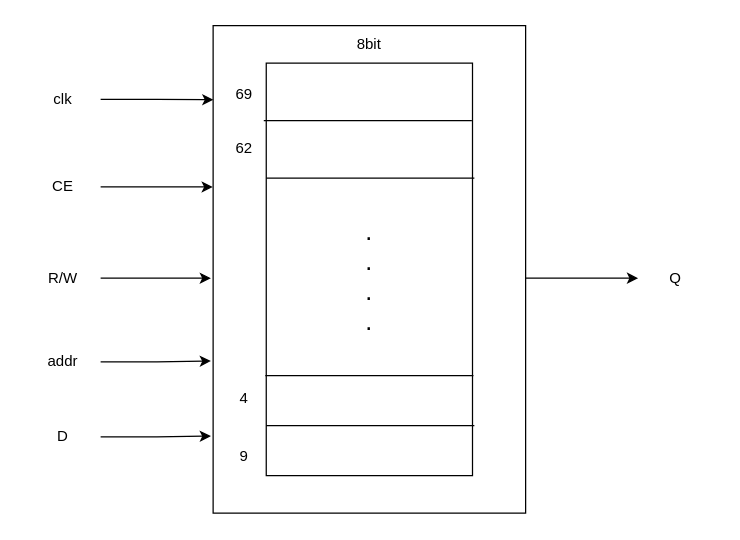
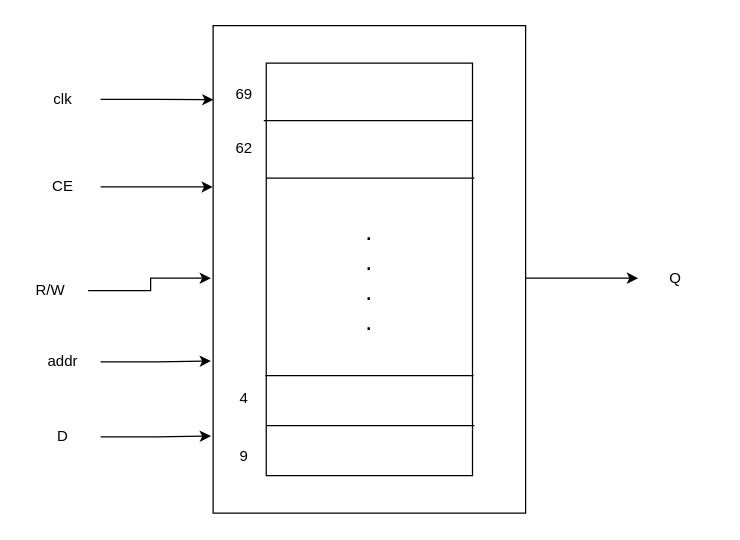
- <mxCell id="12" value="8bit" style="text;html=1;strokeColor=none;fillColor=none;align=center;verticalAlign=middle;whiteSpace=wrap;rounded=0;" vertex="1" parent="1"><mxGeometry x="265" y="20" width="60" height="30" as="geometry" /></mxCell>
- <mxCell id="18" value="R/W" style="text;html=1;strokeColor=none;fillColor=none;align=center;verticalAlign=middle;whiteSpace=wrap;rounded=0;" vertex="1" parent="1"><mxGeometry x="20" y="207" width="60" height="30" as="geometry" /></mxCell>
+ <mxCell id="18" value="R/W" style="text;html=1;strokeColor=none;fillColor=none;align=center;verticalAlign=middle;whiteSpace=wrap;rounded=0;" vertex="1" parent="1"><mxGeometry x="10" y="217" width="60" height="30" as="geometry" /></mxCell>
